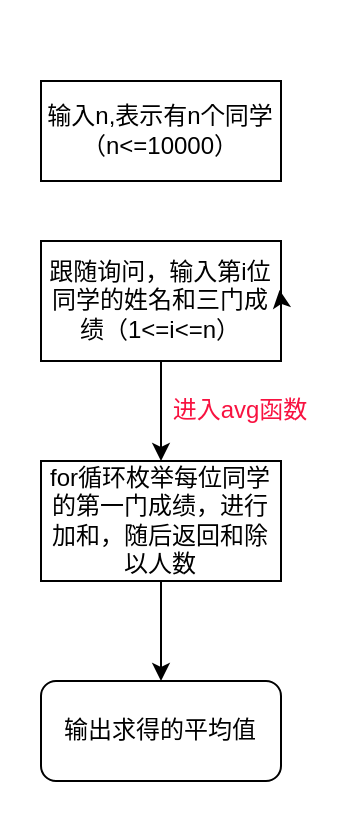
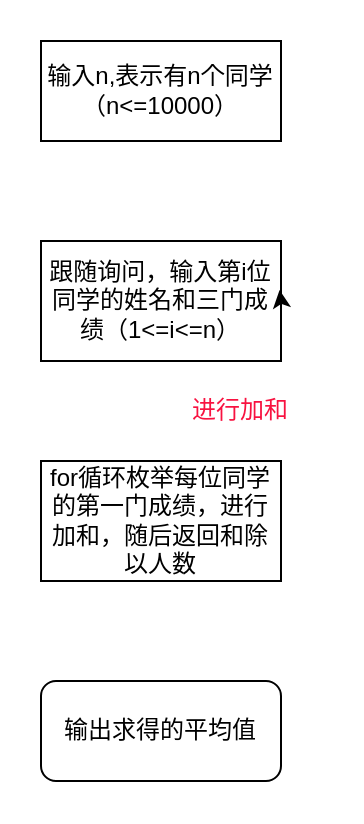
- <mxCell id="2" value="输入n,表示有n个同学&lt;br&gt;（n&amp;lt;=10000）" style="rounded=0;whiteSpace=wrap;html=1;" vertex="1" parent="1"><mxGeometry x="20" y="40" width="120" height="50" as="geometry" /></mxCell>
+ <mxCell id="2" value="输入n,表示有n个同学&lt;br&gt;（n&amp;lt;=10000）" style="rounded=0;whiteSpace=wrap;html=1;" vertex="1" parent="1"><mxGeometry x="20" y="20" width="120" height="50" as="geometry" /></mxCell>
- <mxCell id="3" value="" style="edgeStyle=orthogonalEdgeStyle;rounded=0;orthogonalLoop=1;jettySize=auto;html=1;" edge="1" parent="1" source="4" target="7"><mxGeometry relative="1" as="geometry" /></mxCell>
- <mxCell id="8" value="&lt;font color=&quot;#f81240&quot;&gt;进入avg函数&lt;/font&gt;" style="text;html=1;align=center;verticalAlign=middle;whiteSpace=wrap;rounded=0;" vertex="1" parent="1"><mxGeometry x="80" y="190" width="80" height="30" as="geometry" /></mxCell>
+ <mxCell id="8" value="&lt;font color=&quot;#f81240&quot;&gt;进行加和&lt;/font&gt;" style="text;html=1;align=center;verticalAlign=middle;whiteSpace=wrap;rounded=0;" vertex="1" parent="1"><mxGeometry x="80" y="190" width="80" height="30" as="geometry" /></mxCell>
- <mxCell id="6" value="" style="edgeStyle=orthogonalEdgeStyle;rounded=0;orthogonalLoop=1;jettySize=auto;html=1;" edge="1" parent="1" source="7" target="9"><mxGeometry relative="1" as="geometry" /></mxCell>
